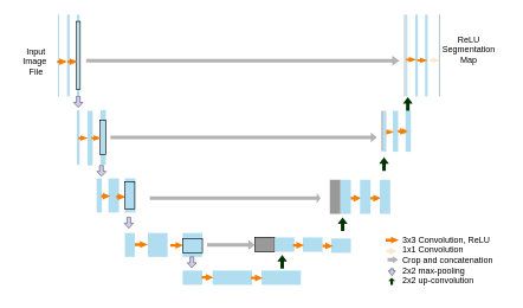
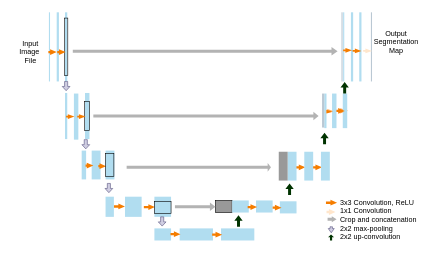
- <mxCell id="3" value="ReLU&lt;div&gt;Segmentation&lt;/div&gt;&lt;div&gt;Map&lt;/div&gt;" style="text;html=1;align=center;verticalAlign=middle;resizable=0;points=[];autosize=1;strokeColor=none;fillColor=none;" vertex="1" parent="1"><mxGeometry x="609" y="40" width="100" height="60" as="geometry" /></mxCell>
+ <mxCell id="3" value="Output&lt;div&gt;Segmentation&lt;/div&gt;&lt;div&gt;Map&lt;/div&gt;" style="text;html=1;align=center;verticalAlign=middle;resizable=0;points=[];autosize=1;strokeColor=none;fillColor=none;" vertex="1" parent="1"><mxGeometry x="609" y="40" width="100" height="60" as="geometry" /></mxCell>
